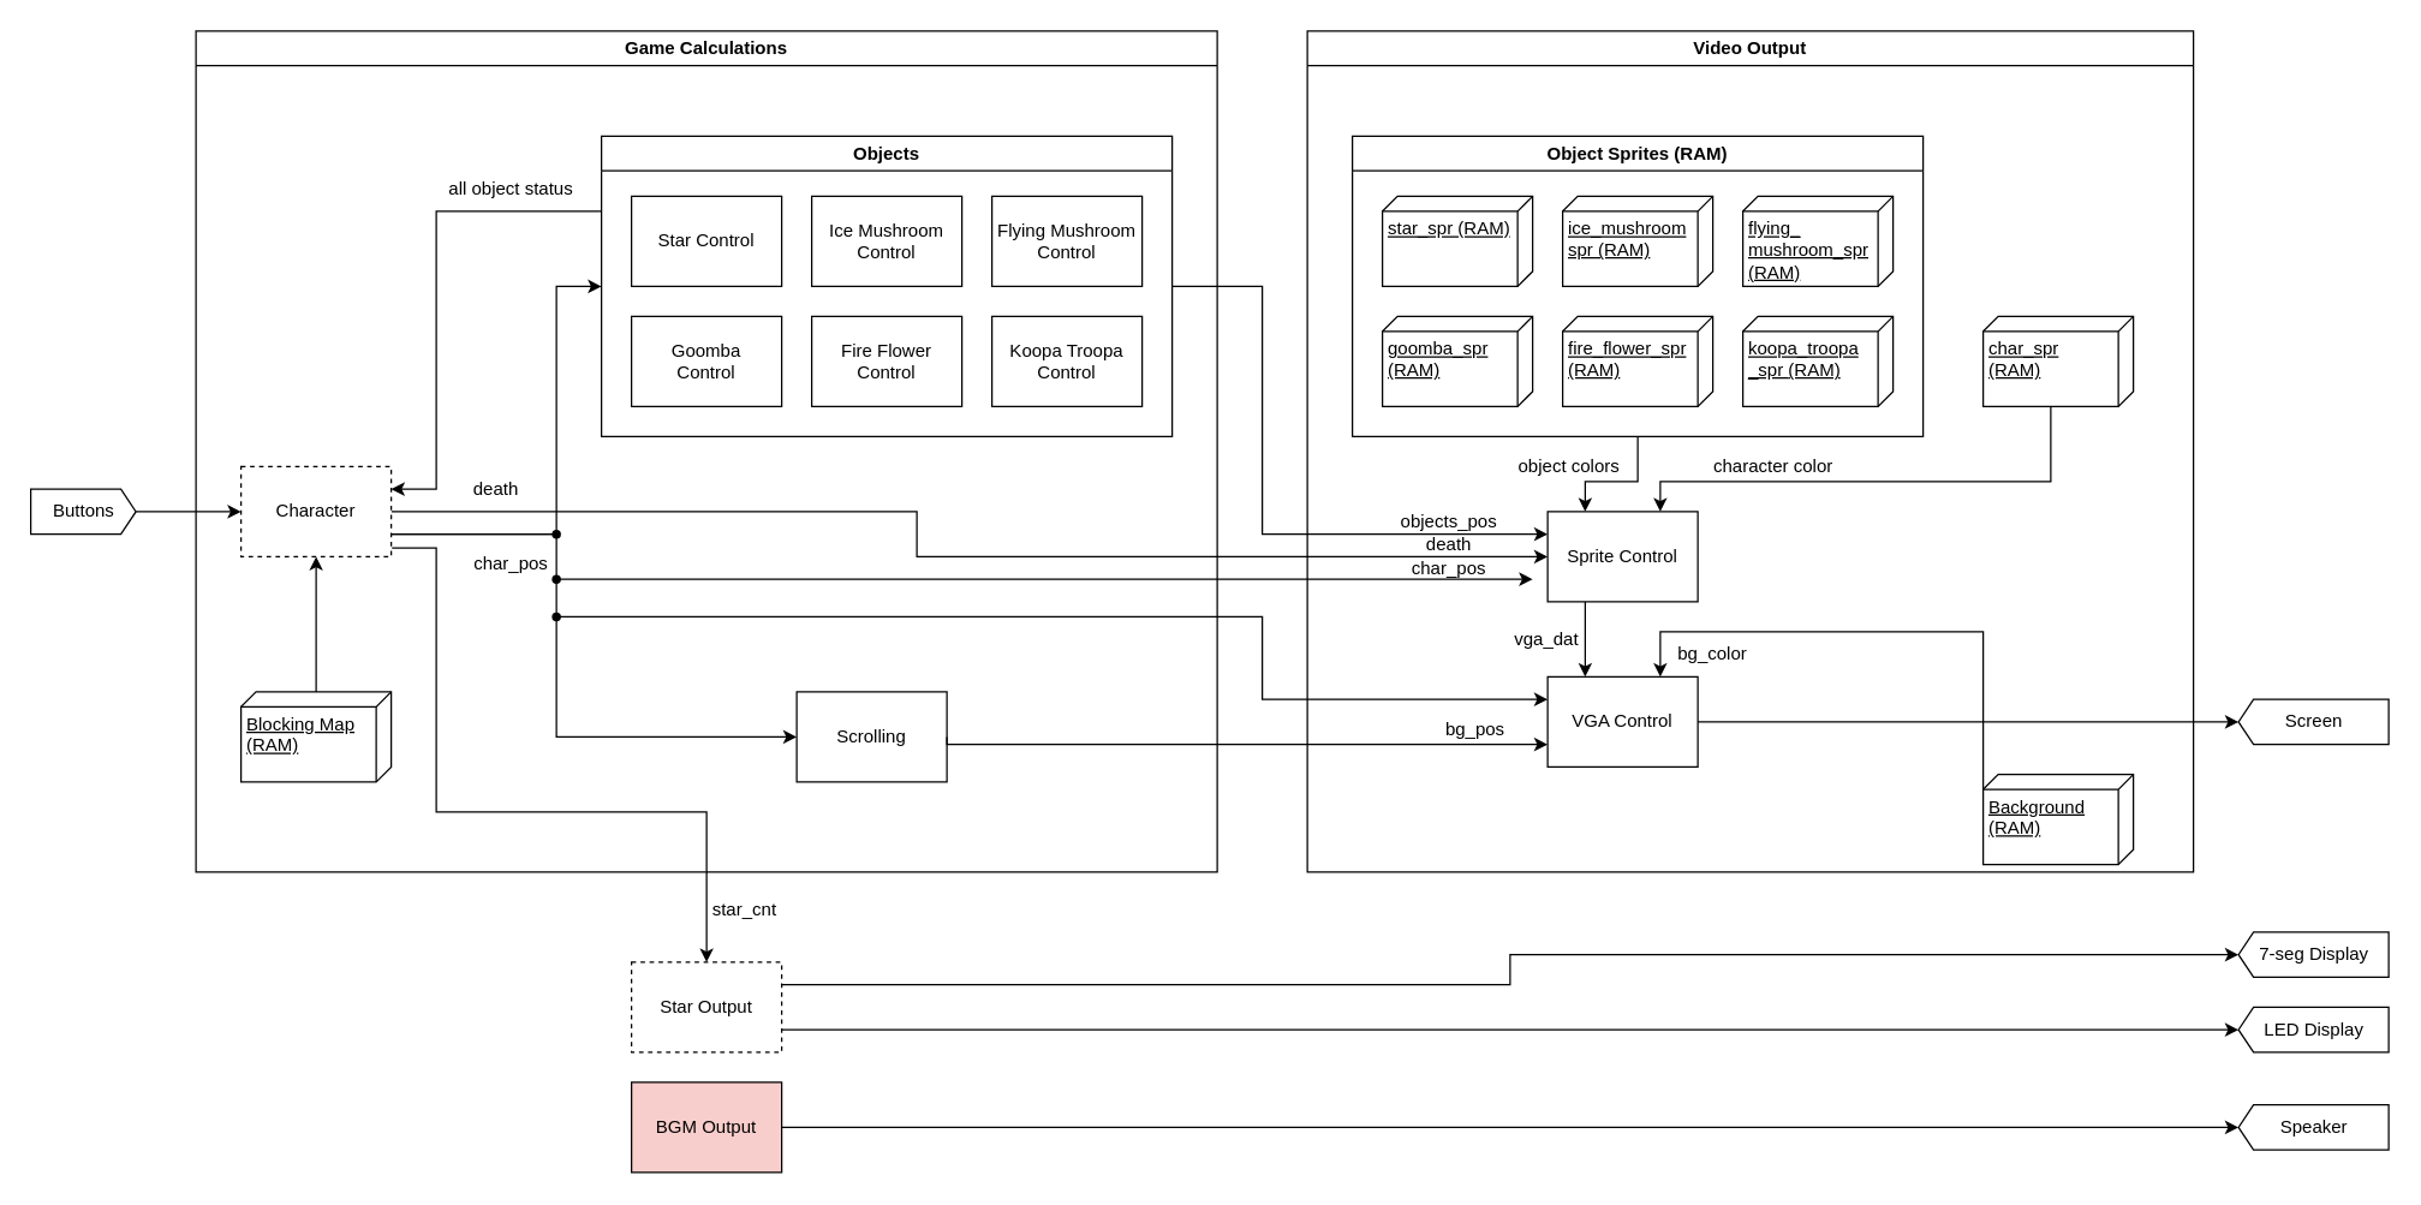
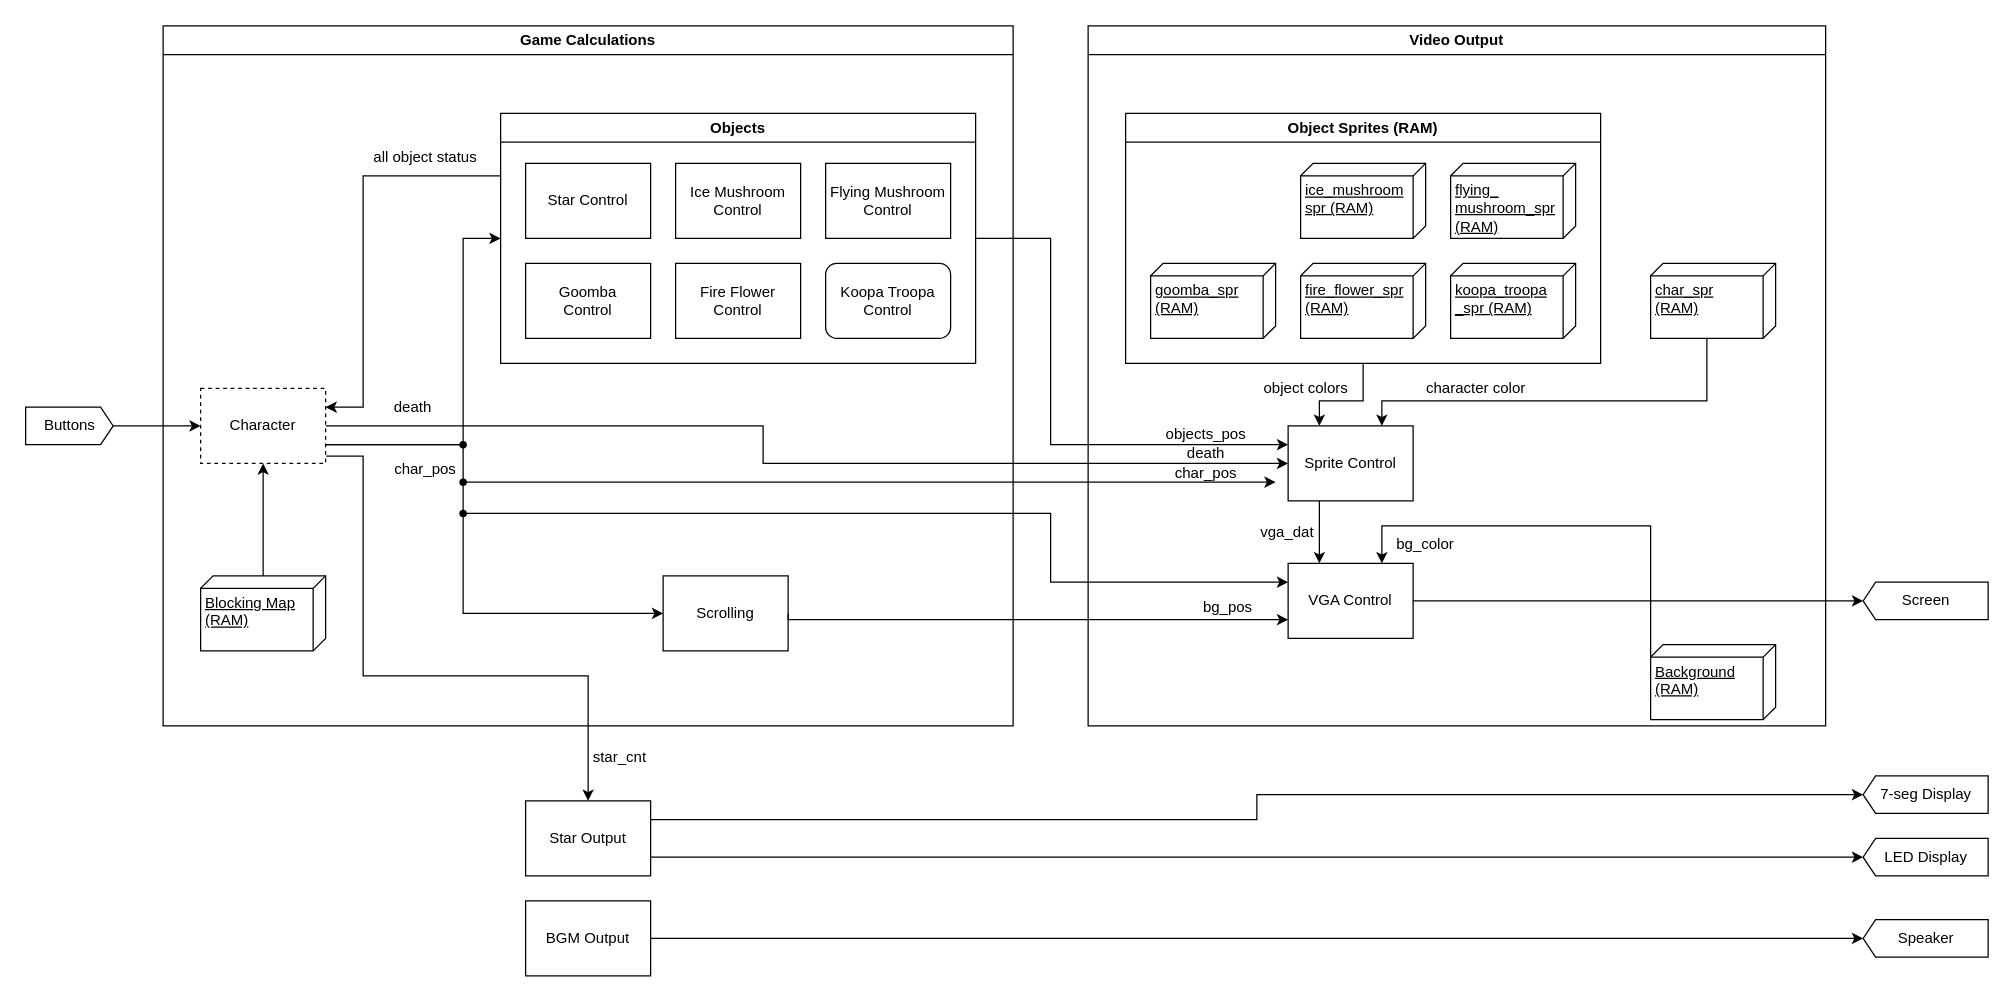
- <mxCell id="37" value="star_spr (RAM)" style="verticalAlign=top;align=left;spacingTop=8;spacingLeft=2;spacingRight=12;shape=cube;size=10;direction=south;fontStyle=4;html=1;whiteSpace=wrap;" vertex="1" parent="36"><mxGeometry x="20" y="40" width="100" height="60" as="geometry" /></mxCell>
- <mxCell id="28" value="Koopa Troopa&lt;div&gt;Control&lt;/div&gt;" style="rounded=0;whiteSpace=wrap;html=1;" vertex="1" parent="22"><mxGeometry x="260" y="120" width="100" height="60" as="geometry" /></mxCell>
+ <mxCell id="28" value="Koopa Troopa&lt;div&gt;Control&lt;/div&gt;" style="whiteSpace=wrap;html=1;rounded=1;" vertex="1" parent="22"><mxGeometry x="260" y="120" width="100" height="60" as="geometry" /></mxCell>
- <mxCell id="57" value="Star Output" style="rounded=0;whiteSpace=wrap;html=1;dashed=1;" vertex="1" parent="1"><mxGeometry x="420" y="640" width="100" height="60" as="geometry" /></mxCell>
+ <mxCell id="57" value="Star Output" style="rounded=0;whiteSpace=wrap;html=1;" vertex="1" parent="1"><mxGeometry x="420" y="640" width="100" height="60" as="geometry" /></mxCell>
- <mxCell id="58" value="BGM Output" style="rounded=0;whiteSpace=wrap;html=1;fillColor=#f8cecc;" vertex="1" parent="1"><mxGeometry x="420" y="720" width="100" height="60" as="geometry" /></mxCell>
+ <mxCell id="58" value="BGM Output" style="rounded=0;whiteSpace=wrap;html=1;" vertex="1" parent="1"><mxGeometry x="420" y="720" width="100" height="60" as="geometry" /></mxCell>
